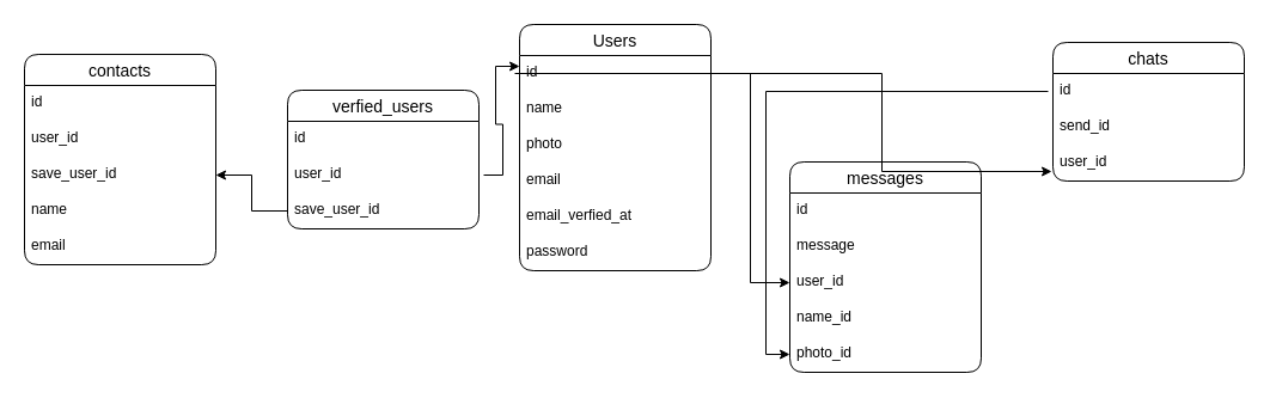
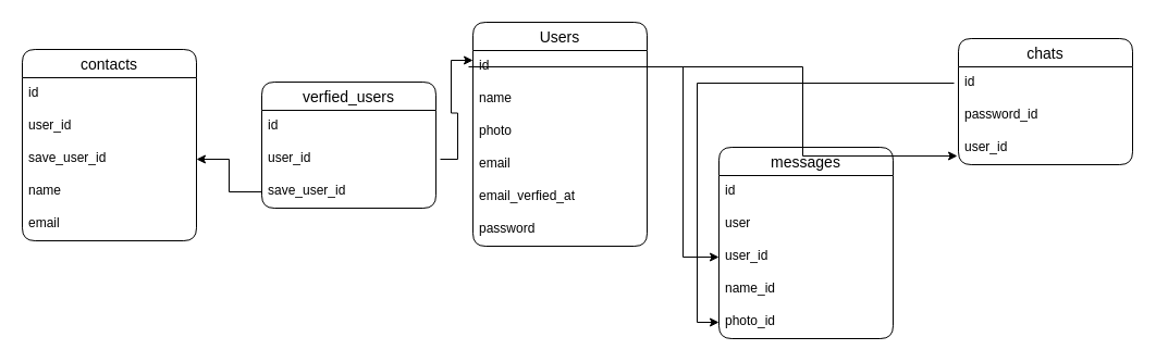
- <mxCell id="11" value="send_id" style="text;strokeColor=none;fillColor=none;spacingLeft=4;spacingRight=4;overflow=hidden;rotatable=0;points=[[0,0.5],[1,0.5]];portConstraint=eastwest;fontSize=12;whiteSpace=wrap;html=1;glass=0;rounded=0;" vertex="1" parent="9"><mxGeometry y="56" width="160" height="30" as="geometry" /></mxCell>
+ <mxCell id="11" value="password_id" style="text;strokeColor=none;fillColor=none;spacingLeft=4;spacingRight=4;overflow=hidden;rotatable=0;points=[[0,0.5],[1,0.5]];portConstraint=eastwest;fontSize=12;whiteSpace=wrap;html=1;glass=0;rounded=0;" vertex="1" parent="9"><mxGeometry y="56" width="160" height="30" as="geometry" /></mxCell>
- <mxCell id="15" value="message" style="text;strokeColor=none;fillColor=none;spacingLeft=4;spacingRight=4;overflow=hidden;rotatable=0;points=[[0,0.5],[1,0.5]];portConstraint=eastwest;fontSize=12;whiteSpace=wrap;html=1;perimeterSpacing=4;" vertex="1" parent="13"><mxGeometry y="56" width="160" height="30" as="geometry" /></mxCell>
+ <mxCell id="15" value="user" style="text;strokeColor=none;fillColor=none;spacingLeft=4;spacingRight=4;overflow=hidden;rotatable=0;points=[[0,0.5],[1,0.5]];portConstraint=eastwest;fontSize=12;whiteSpace=wrap;html=1;perimeterSpacing=4;" vertex="1" parent="13"><mxGeometry y="56" width="160" height="30" as="geometry" /></mxCell>
